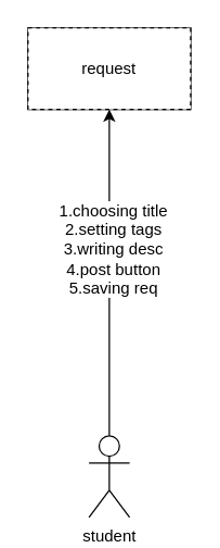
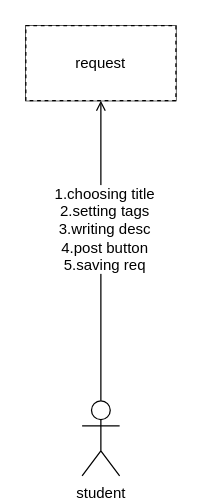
- <mxCell id="4" style="edgeStyle=orthogonalEdgeStyle;rounded=0;orthogonalLoop=1;jettySize=auto;html=1;entryX=0.5;entryY=1;entryDx=0;entryDy=0;" parent="1" source="6" target="3" edge="1"><mxGeometry relative="1" as="geometry" /></mxCell>
+ <mxCell id="4" style="edgeStyle=orthogonalEdgeStyle;rounded=0;orthogonalLoop=1;jettySize=auto;html=1;entryX=0.5;entryY=1;entryDx=0;entryDy=0;endArrow=open;" parent="1" source="6" target="3" edge="1"><mxGeometry relative="1" as="geometry" /></mxCell>
